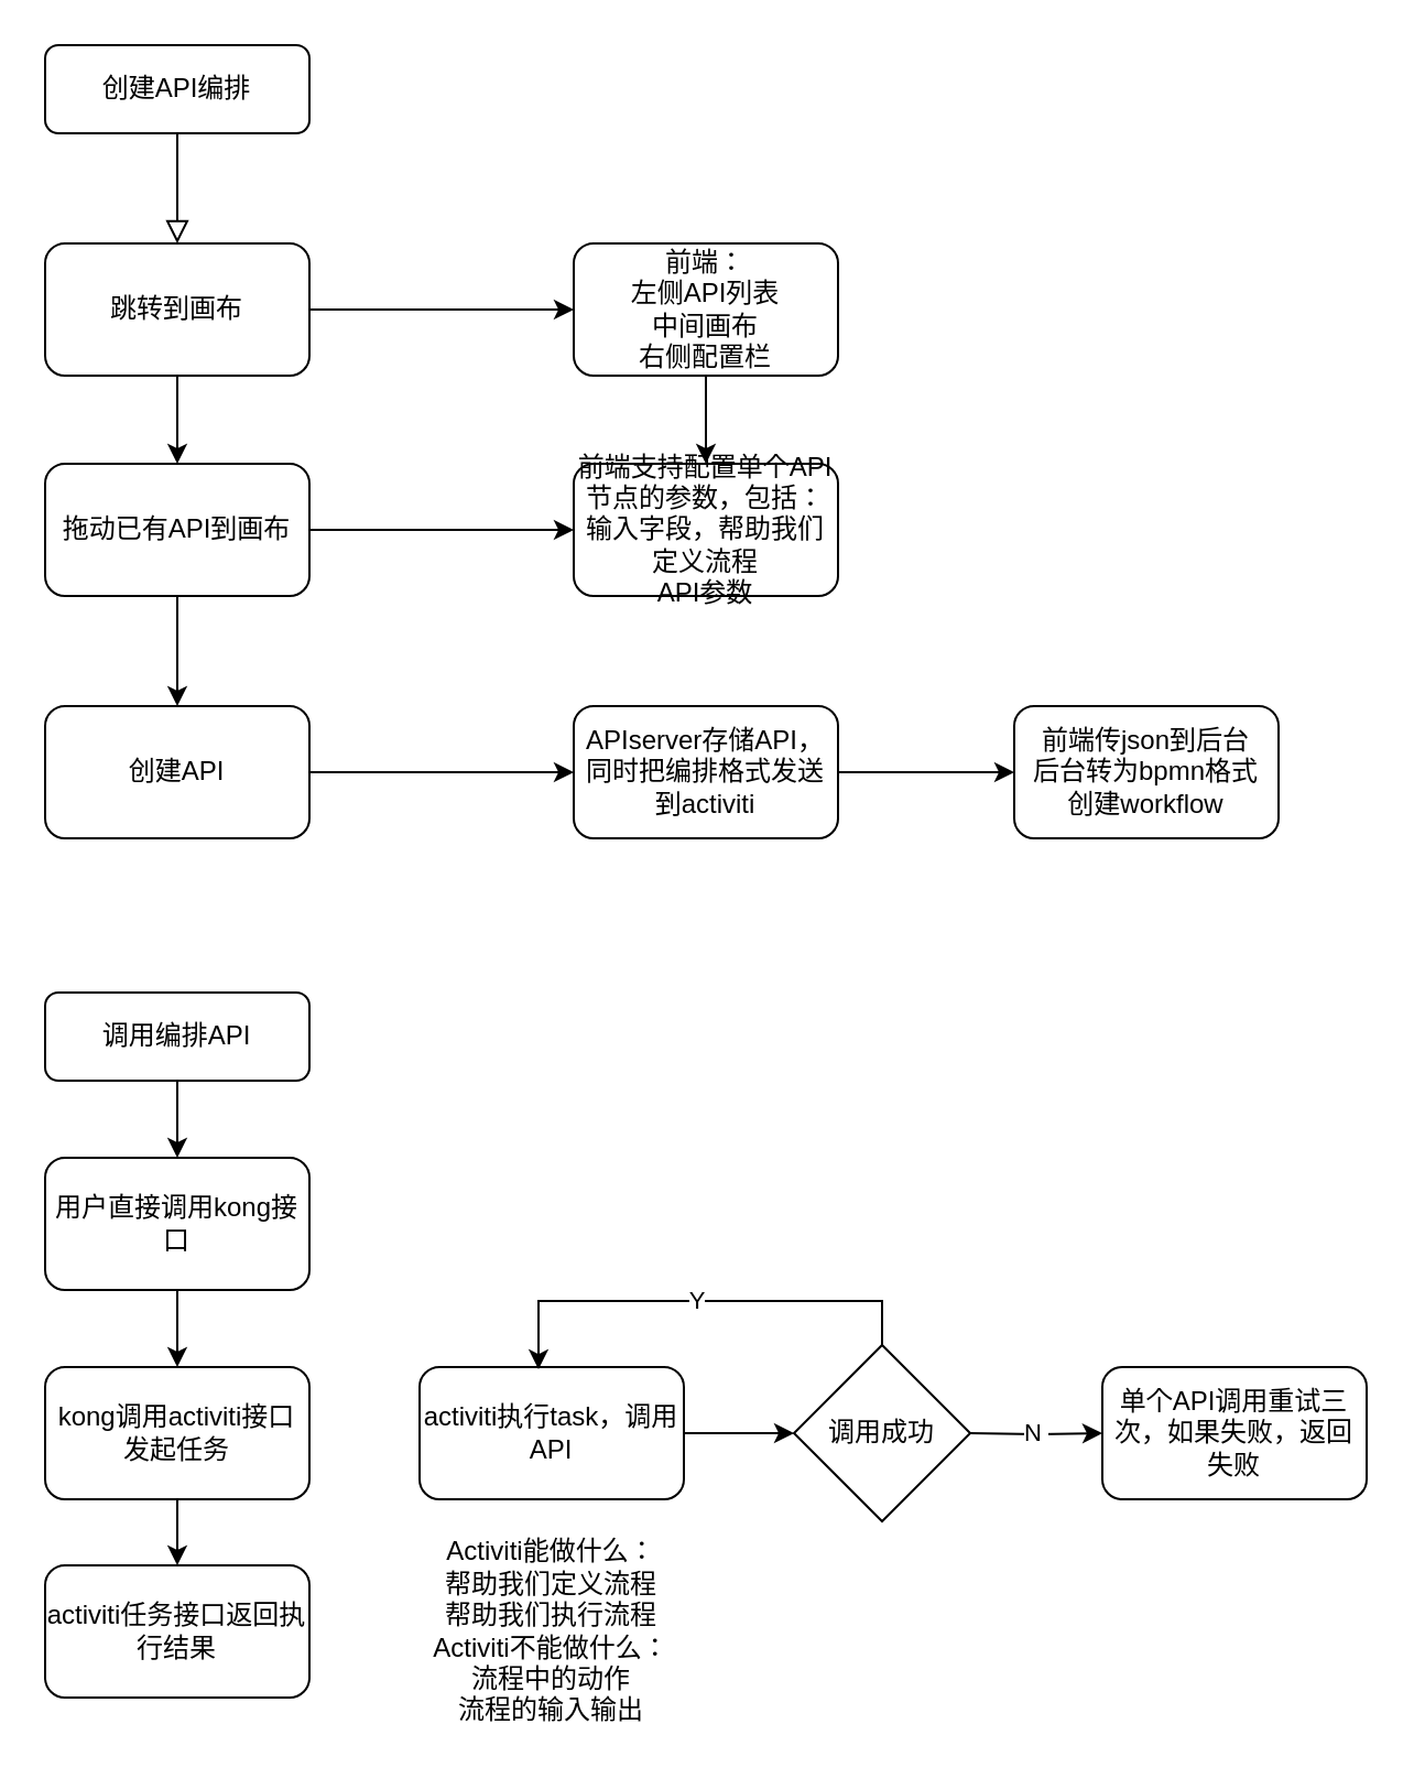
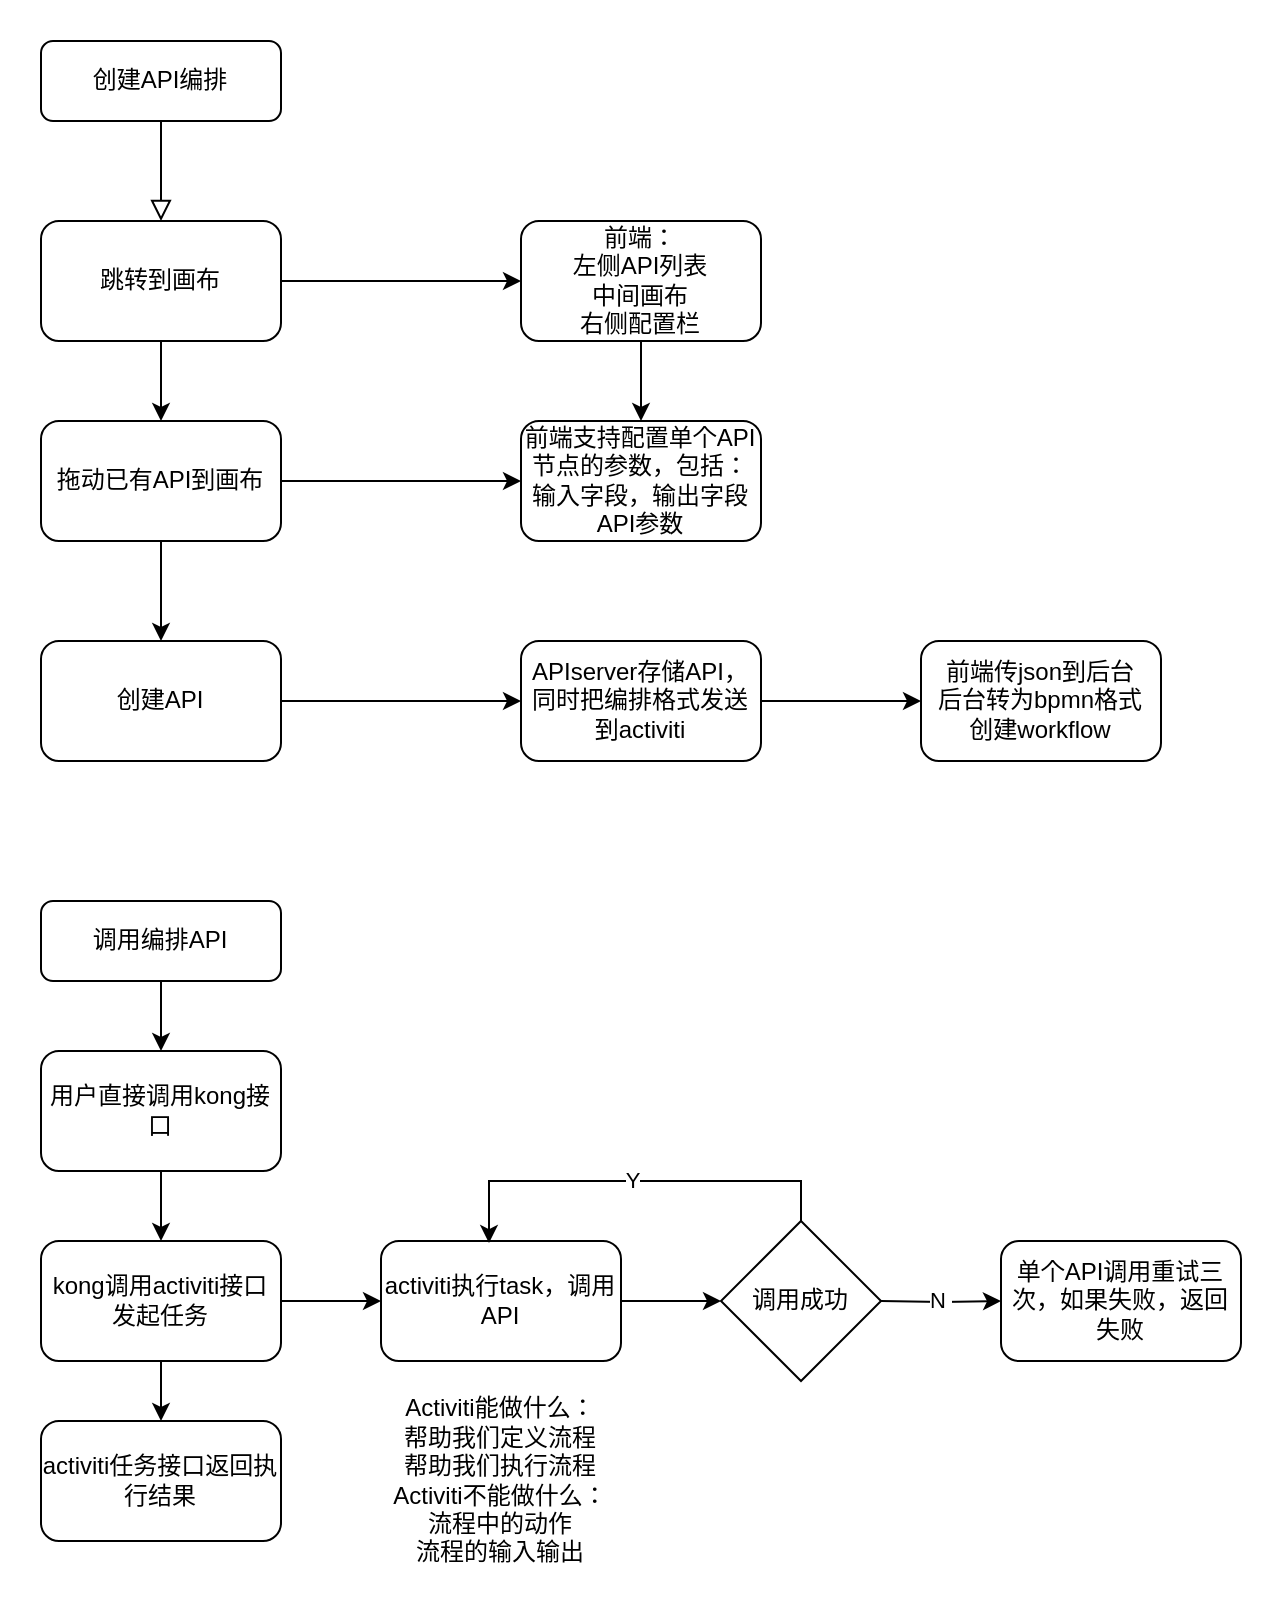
- <mxCell id="14" value="前端支持配置单个API节点的参数，包括：&lt;br&gt;输入字段，帮助我们定义流程&lt;br&gt;API参数" style="rounded=1;whiteSpace=wrap;html=1;" parent="1" vertex="1"><mxGeometry x="260" y="210" width="120" height="60" as="geometry" /></mxCell>
+ <mxCell id="14" value="前端支持配置单个API节点的参数，包括：&lt;br&gt;输入字段，输出字段&lt;br&gt;API参数" style="rounded=1;whiteSpace=wrap;html=1;" parent="1" vertex="1"><mxGeometry x="260" y="210" width="120" height="60" as="geometry" /></mxCell>
+ <mxCell id="23" value="" style="edgeStyle=orthogonalEdgeStyle;rounded=0;orthogonalLoop=1;jettySize=auto;html=1;" edge="1" parent="1" source="24" target="28"><mxGeometry relative="1" as="geometry" /></mxCell>
